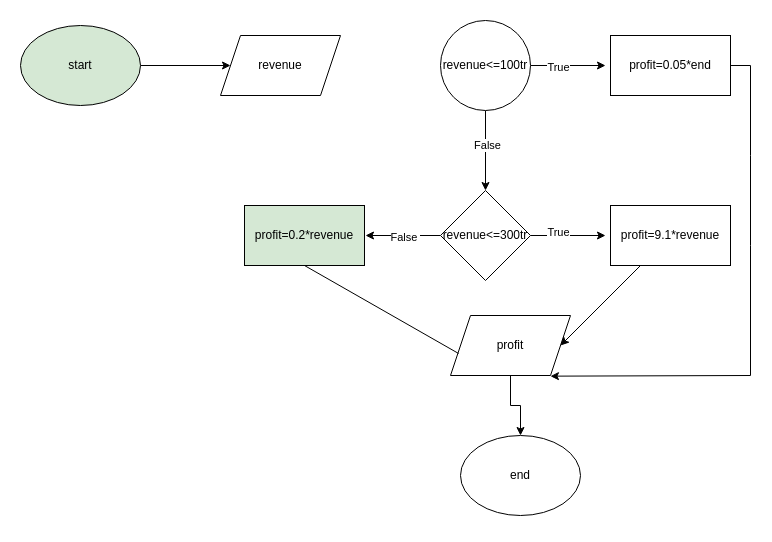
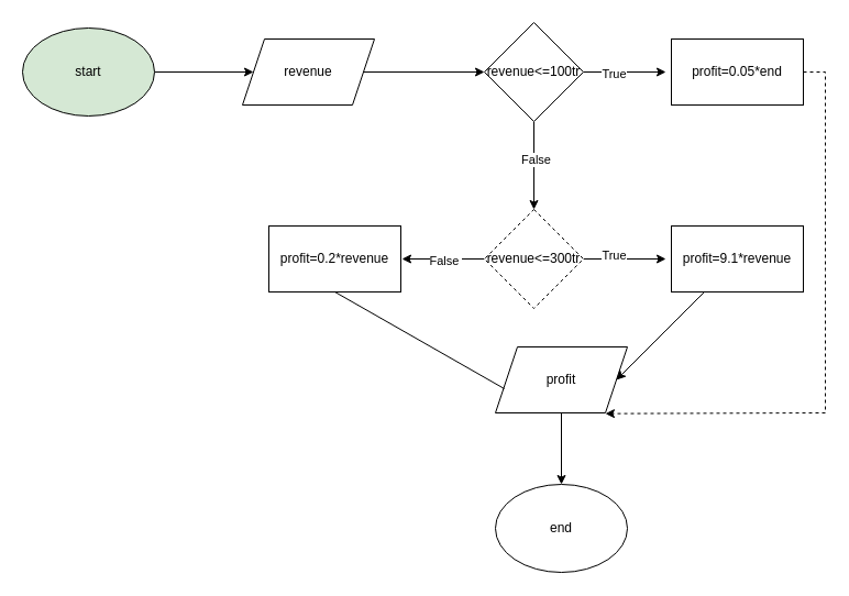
+ <mxCell id="4" value="" style="edgeStyle=orthogonalEdgeStyle;rounded=0;orthogonalLoop=1;jettySize=auto;html=1;" edge="1" parent="1" source="5" target="10"><mxGeometry relative="1" as="geometry" /></mxCell>
- <mxCell id="10" value="revenue&amp;lt;=100tr" style="ellipse;whiteSpace=wrap;html=1;" vertex="1" parent="1"><mxGeometry x="440" y="20" width="90" height="90" as="geometry" /></mxCell>
+ <mxCell id="10" value="revenue&amp;lt;=100tr" style="rhombus;whiteSpace=wrap;html=1;" vertex="1" parent="1"><mxGeometry x="440" y="20" width="90" height="90" as="geometry" /></mxCell>
- <mxCell id="18" value="profit=0.2*revenue" style="rounded=0;whiteSpace=wrap;html=1;fillColor=#d5e8d4;" vertex="1" parent="1"><mxGeometry x="244" y="205" width="120" height="60" as="geometry" /></mxCell>
+ <mxCell id="18" value="profit=0.2*revenue" style="rounded=0;whiteSpace=wrap;html=1;" vertex="1" parent="1"><mxGeometry x="244" y="205" width="120" height="60" as="geometry" /></mxCell>
- <mxCell id="15" value="revenue&amp;lt;=300tr" style="rhombus;whiteSpace=wrap;html=1;" vertex="1" parent="1"><mxGeometry x="440" y="190" width="90" height="90" as="geometry" /></mxCell>
+ <mxCell id="15" value="revenue&amp;lt;=300tr" style="rhombus;whiteSpace=wrap;html=1;dashed=1;" vertex="1" parent="1"><mxGeometry x="440" y="190" width="90" height="90" as="geometry" /></mxCell>
- <mxCell id="24" value="" style="endArrow=classic;html=1;rounded=0;entryX=0.833;entryY=1.011;entryDx=0;entryDy=0;exitX=1;exitY=0.5;exitDx=0;exitDy=0;entryPerimeter=0;" edge="1" parent="1" source="16" target="20"><mxGeometry width="50" height="50" relative="1" as="geometry"><mxPoint x="750" y="65" as="sourcePoint" /><mxPoint x="430" y="265" as="targetPoint" /><Array as="points"><mxPoint x="750" y="65" /><mxPoint x="750" y="155" /><mxPoint x="750" y="245" /><mxPoint x="750" y="375" /></Array></mxGeometry></mxCell>
+ <mxCell id="24" value="" style="endArrow=classic;html=1;rounded=0;entryX=0.833;entryY=1.011;entryDx=0;entryDy=0;exitX=1;exitY=0.5;exitDx=0;exitDy=0;entryPerimeter=0;dashed=1;" edge="1" parent="1" source="16" target="20"><mxGeometry width="50" height="50" relative="1" as="geometry"><mxPoint x="750" y="65" as="sourcePoint" /><mxPoint x="430" y="265" as="targetPoint" /><Array as="points"><mxPoint x="750" y="65" /><mxPoint x="750" y="155" /><mxPoint x="750" y="245" /><mxPoint x="750" y="375" /></Array></mxGeometry></mxCell>
- <mxCell id="21" value="end" style="ellipse;whiteSpace=wrap;html=1;" vertex="1" parent="1"><mxGeometry x="460" y="435" width="120" height="80" as="geometry" /></mxCell>
+ <mxCell id="21" value="end" style="ellipse;whiteSpace=wrap;html=1;" vertex="1" parent="1"><mxGeometry x="450" y="440" width="120" height="80" as="geometry" /></mxCell>
